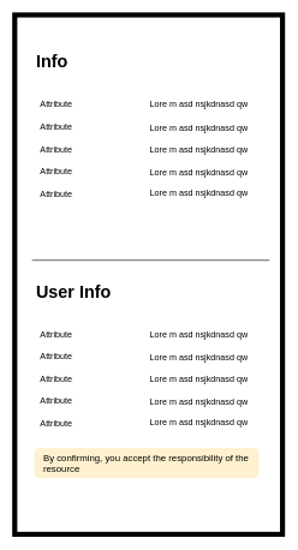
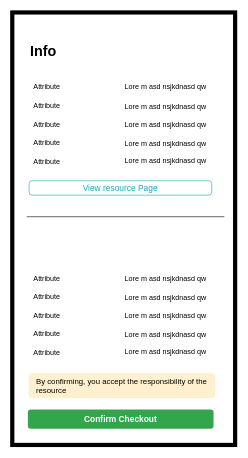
+ <mxCell id="15" value="View resource Page" style="html=1;shadow=0;dashed=0;shape=mxgraph.bootstrap.rrect;rSize=5;strokeColor=#1CA5B8;strokeWidth=1;fillColor=none;fontColor=#1CA5B8;whiteSpace=wrap;align=center;verticalAlign=middle;spacingLeft=0;fontStyle=0;fontSize=14;spacing=5;container=0;" vertex="1" parent="1"><mxGeometry x="48" y="301" width="305" height="24" as="geometry" /></mxCell>
- <mxCell id="16" value="&lt;h1 style=&quot;margin-top: 0px;&quot;&gt;&lt;font color=&quot;#000000&quot;&gt;User Info&lt;/font&gt;&lt;/h1&gt;" style="text;html=1;whiteSpace=wrap;overflow=hidden;rounded=0;container=0;" vertex="1" parent="1"><mxGeometry x="48" y="384" width="143" height="43" as="geometry" /></mxCell>
+ <mxCell id="27" value="Confirm Checkout" style="html=1;shadow=0;dashed=0;shape=mxgraph.bootstrap.rrect;rSize=5;strokeColor=none;strokeWidth=1;fillColor=#33A64C;fontColor=#FFFFFF;whiteSpace=wrap;align=center;verticalAlign=middle;spacingLeft=0;fontStyle=1;fontSize=14;spacing=5;container=0;" vertex="1" parent="1"><mxGeometry x="46" y="683" width="310" height="32" as="geometry" /></mxCell>
